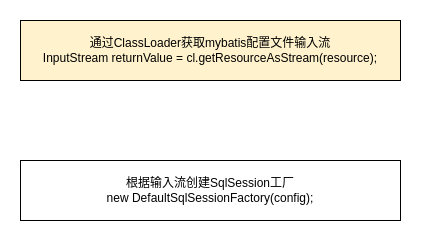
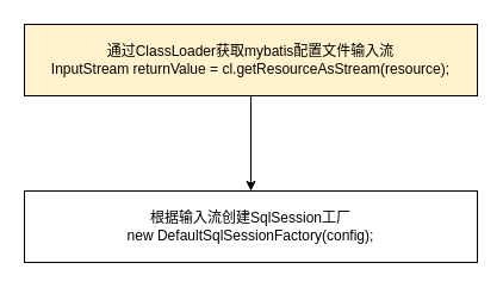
+ <mxCell id="2" value="" style="edgeStyle=orthogonalEdgeStyle;rounded=0;orthogonalLoop=1;jettySize=auto;html=1;" edge="1" parent="1" source="3" target="4"><mxGeometry relative="1" as="geometry" /></mxCell>
